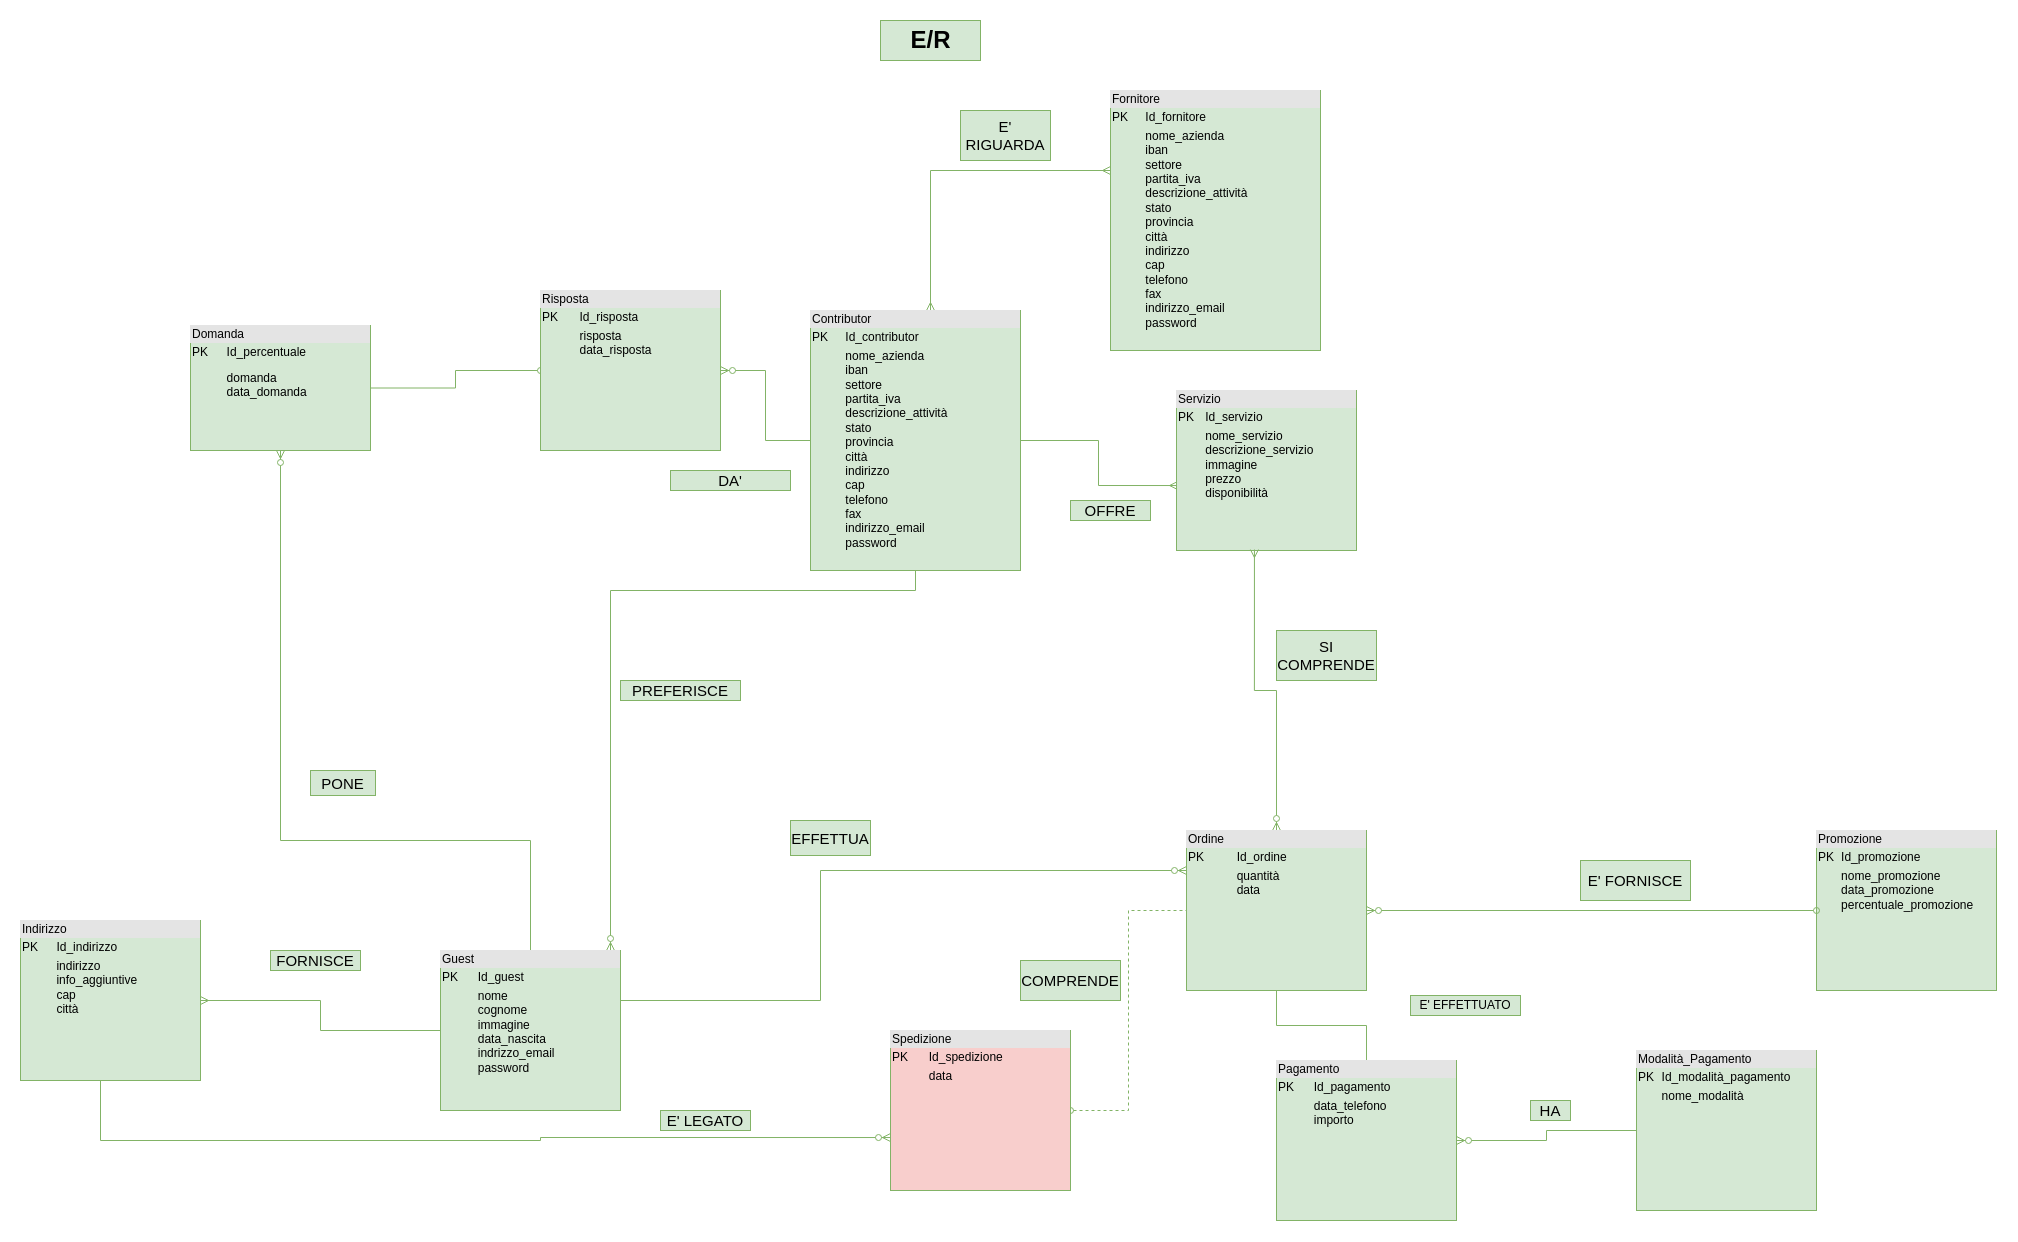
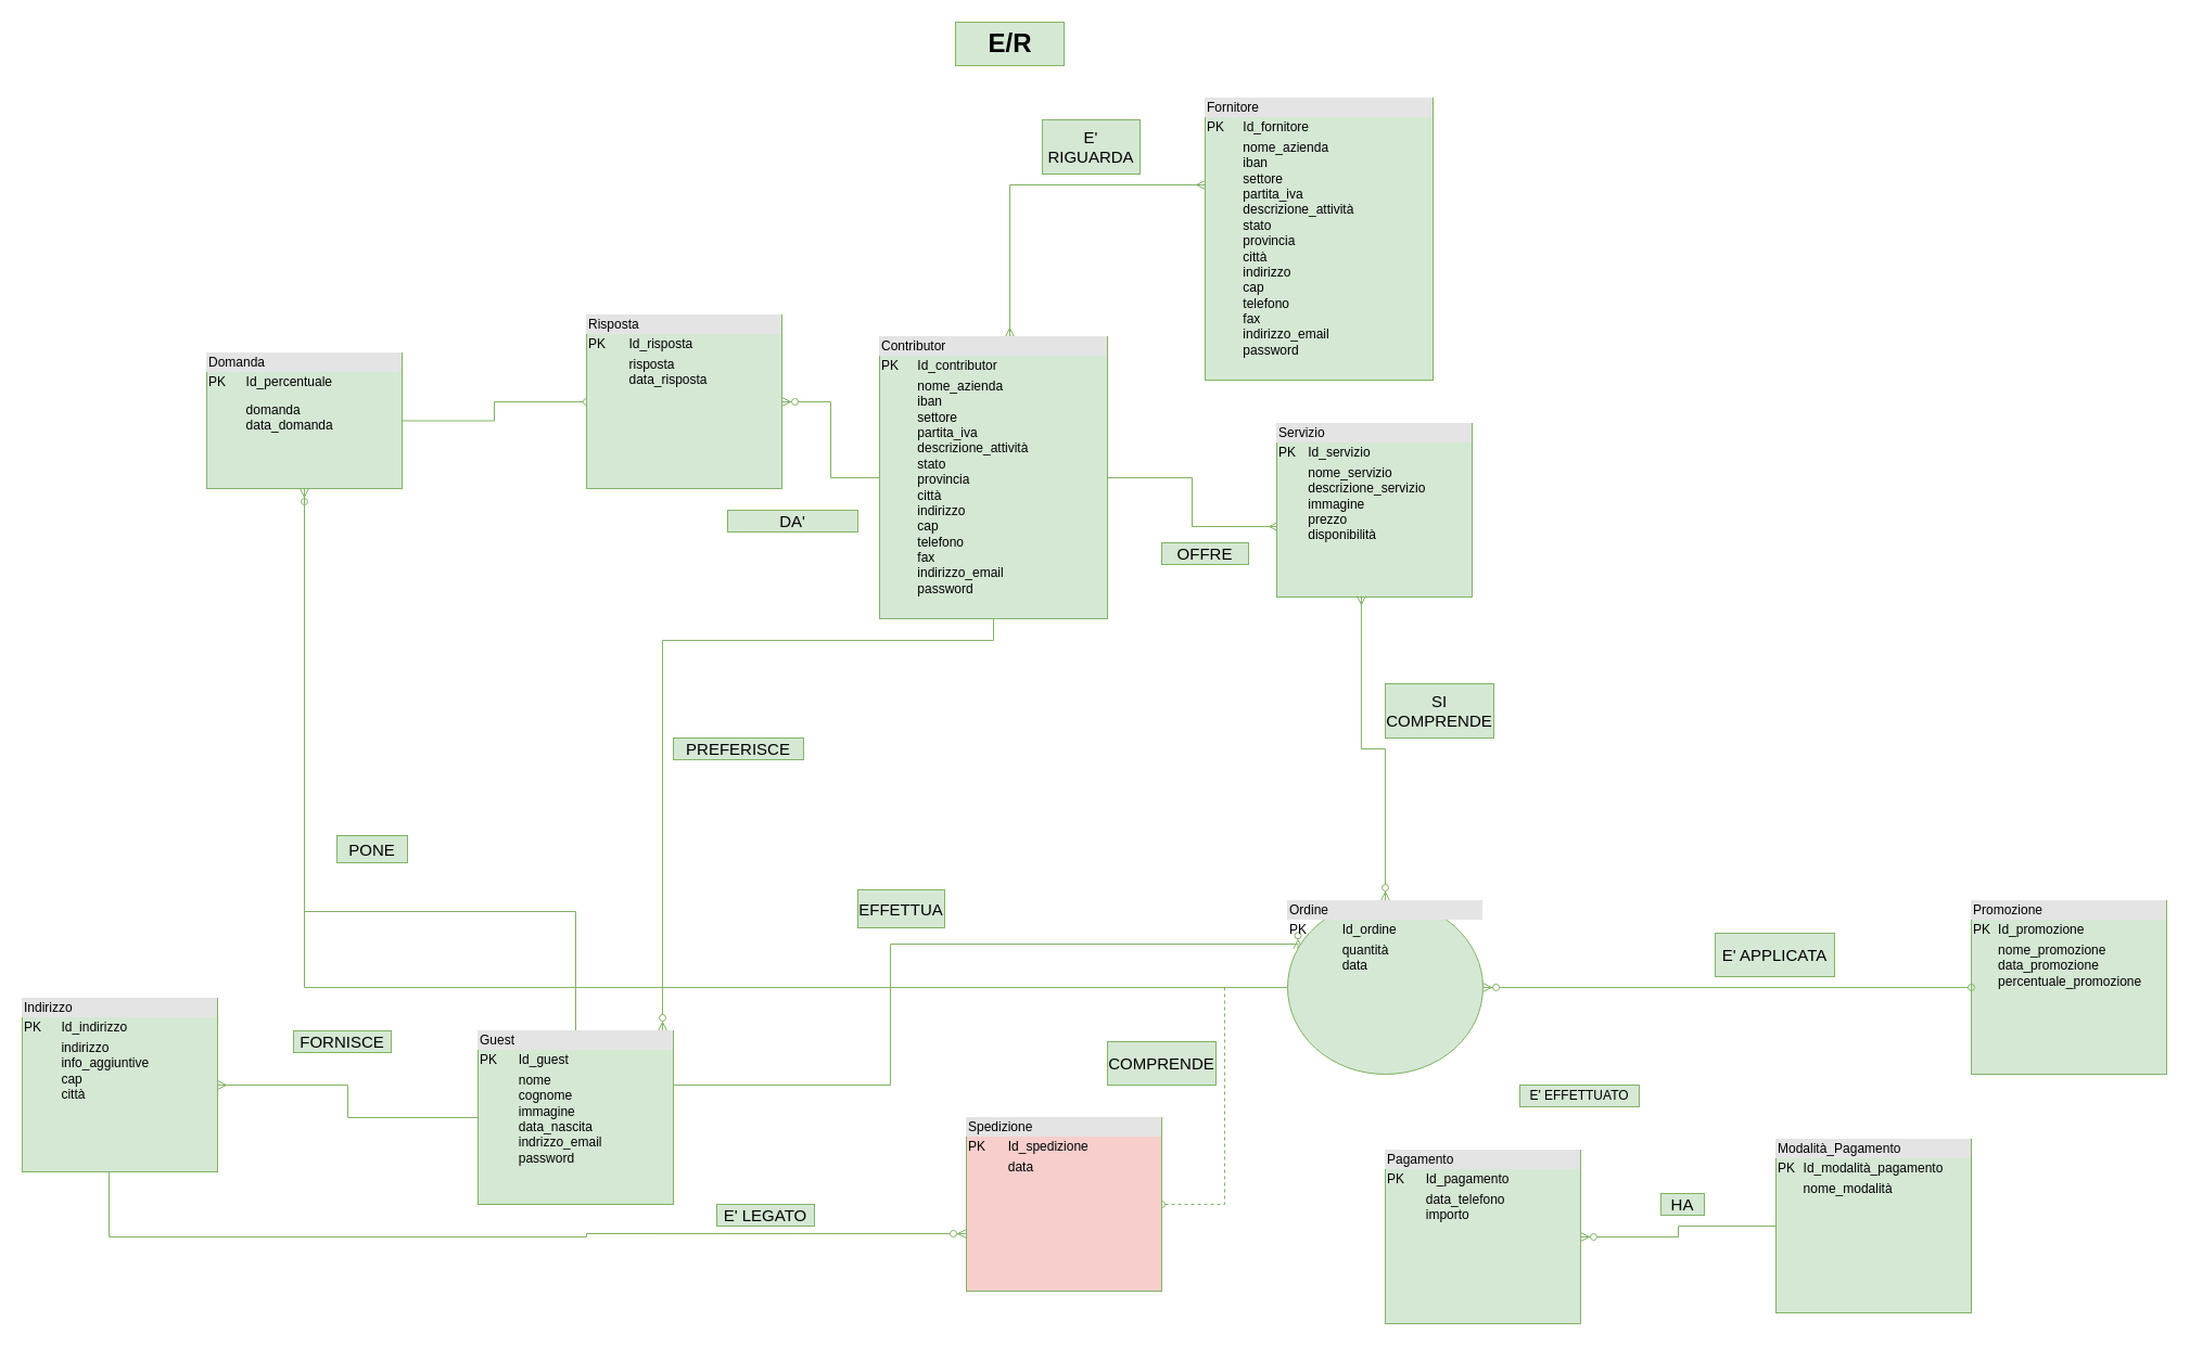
- <mxCell id="35" value="&lt;span style=&quot;font-size: 15px&quot;&gt;E' FORNISCE&lt;br&gt;&lt;/span&gt;" style="text;html=1;align=center;verticalAlign=middle;whiteSpace=wrap;rounded=0;fillColor=#d5e8d4;strokeColor=#82b366;" vertex="1" parent="1"><mxGeometry x="1580" y="860" width="110" height="40" as="geometry" /></mxCell>
+ <mxCell id="35" value="&lt;span style=&quot;font-size: 15px&quot;&gt;E' APPLICATA&lt;br&gt;&lt;/span&gt;" style="text;html=1;align=center;verticalAlign=middle;whiteSpace=wrap;rounded=0;fillColor=#d5e8d4;strokeColor=#82b366;" vertex="1" parent="1"><mxGeometry x="1580" y="860" width="110" height="40" as="geometry" /></mxCell>
- <mxCell id="19" value="&lt;div style=&quot;box-sizing: border-box ; width: 100% ; background: #e4e4e4 ; padding: 2px&quot;&gt;Ordine&lt;/div&gt;&lt;table style=&quot;width: 100% ; font-size: 1em&quot; cellpadding=&quot;2&quot; cellspacing=&quot;0&quot;&gt;&lt;tbody&gt;&lt;tr&gt;&lt;td&gt;PK&lt;/td&gt;&lt;td&gt;Id_ordine&lt;br&gt;&lt;/td&gt;&lt;/tr&gt;&lt;tr&gt;&lt;td&gt;&lt;br&gt;&lt;/td&gt;&lt;td&gt;quantità&lt;br&gt;data&lt;/td&gt;&lt;/tr&gt;&lt;tr&gt;&lt;td&gt;&amp;nbsp;&lt;/td&gt;&lt;td&gt;&lt;br&gt;&lt;/td&gt;&lt;/tr&gt;&lt;/tbody&gt;&lt;/table&gt;" style="verticalAlign=top;align=left;overflow=fill;html=1;fillColor=#d5e8d4;strokeColor=#82b366;" vertex="1" parent="1"><mxGeometry x="1186" y="830" width="180" height="160" as="geometry" /></mxCell>
+ <mxCell id="19" value="&lt;div style=&quot;box-sizing: border-box ; width: 100% ; background: #e4e4e4 ; padding: 2px&quot;&gt;Ordine&lt;/div&gt;&lt;table style=&quot;width: 100% ; font-size: 1em&quot; cellpadding=&quot;2&quot; cellspacing=&quot;0&quot;&gt;&lt;tbody&gt;&lt;tr&gt;&lt;td&gt;PK&lt;/td&gt;&lt;td&gt;Id_ordine&lt;br&gt;&lt;/td&gt;&lt;/tr&gt;&lt;tr&gt;&lt;td&gt;&lt;br&gt;&lt;/td&gt;&lt;td&gt;quantità&lt;br&gt;data&lt;/td&gt;&lt;/tr&gt;&lt;tr&gt;&lt;td&gt;&amp;nbsp;&lt;/td&gt;&lt;td&gt;&lt;br&gt;&lt;/td&gt;&lt;/tr&gt;&lt;/tbody&gt;&lt;/table&gt;" style="ellipse;verticalAlign=top;align=left;overflow=fill;html=1;fillColor=#d5e8d4;strokeColor=#82b366;" vertex="1" parent="1"><mxGeometry x="1186" y="830" width="180" height="160" as="geometry" /></mxCell>
- <mxCell id="36" value="E' EFFETTUATO" style="text;html=1;align=center;verticalAlign=middle;whiteSpace=wrap;rounded=0;fillColor=#d5e8d4;strokeColor=#82b366;" vertex="1" parent="1"><mxGeometry x="1410" y="995" width="110" height="20" as="geometry" /></mxCell>
+ <mxCell id="36" value="E' EFFETTUATO" style="text;html=1;align=center;verticalAlign=middle;whiteSpace=wrap;rounded=0;fillColor=#d5e8d4;strokeColor=#82b366;" vertex="1" parent="1"><mxGeometry x="1400" y="1000" width="110" height="20" as="geometry" /></mxCell>
- <mxCell id="17" style="edgeStyle=orthogonalEdgeStyle;rounded=0;orthogonalLoop=1;jettySize=auto;html=1;entryX=0.5;entryY=0;entryDx=0;entryDy=0;startArrow=none;startFill=0;endArrow=none;endFill=0;fillColor=#d5e8d4;strokeColor=#82b366;" edge="1" parent="1" source="19" target="21"><mxGeometry relative="1" as="geometry" /></mxCell>
+ <mxCell id="17" style="edgeStyle=orthogonalEdgeStyle;rounded=0;orthogonalLoop=1;jettySize=auto;html=1;startArrow=none;startFill=0;endArrow=none;endFill=0;fillColor=#d5e8d4;strokeColor=#82b366;" edge="1" parent="1" source="19" target="10"><mxGeometry relative="1" as="geometry" /></mxCell>
